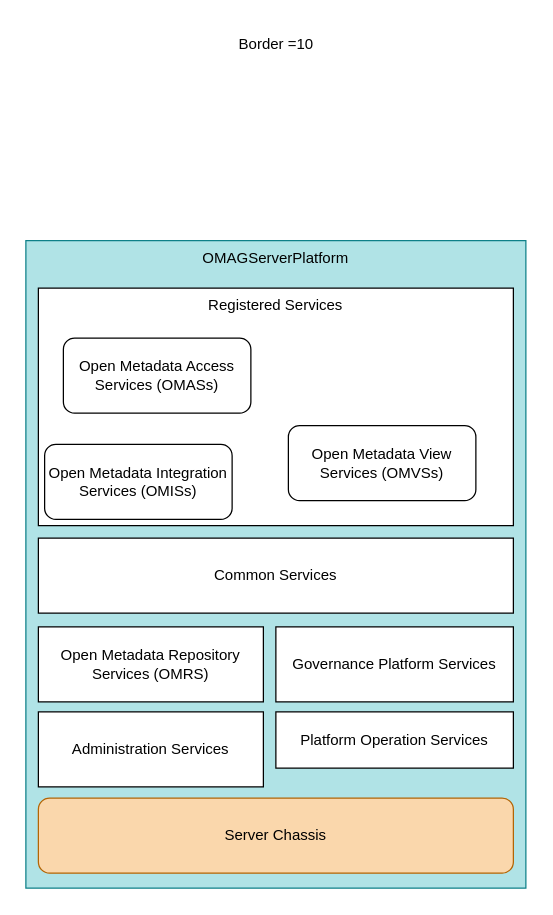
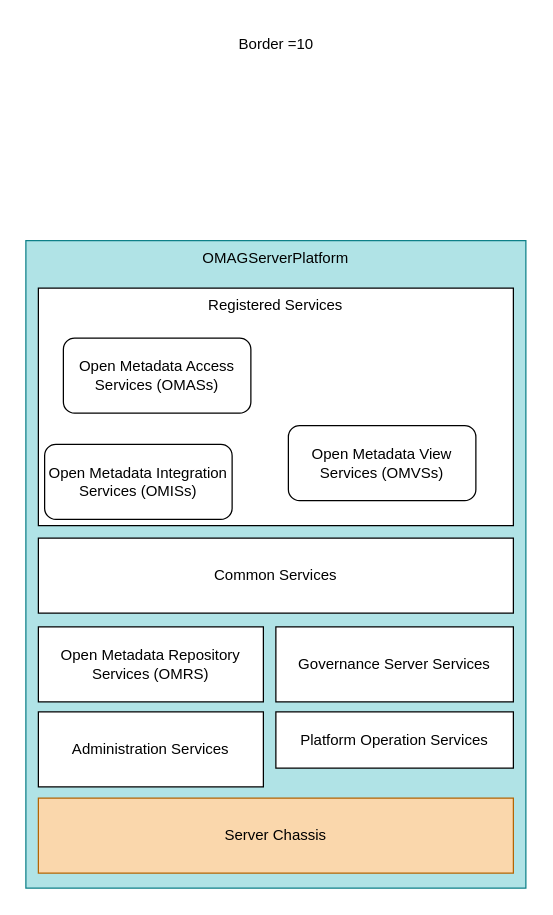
- <mxCell id="6" value="Governance Platform Services" style="rounded=0;whiteSpace=wrap;html=1;" parent="1" vertex="1"><mxGeometry x="220" y="501" width="190" height="60" as="geometry" /></mxCell>
+ <mxCell id="6" value="Governance Server Services" style="rounded=0;whiteSpace=wrap;html=1;" parent="1" vertex="1"><mxGeometry x="220" y="501" width="190" height="60" as="geometry" /></mxCell>
- <mxCell id="3" value="Server Chassis" style="whiteSpace=wrap;html=1;fillColor=#fad7ac;strokeColor=#b46504;rounded=1;" parent="1" vertex="1"><mxGeometry x="30" y="638" width="380" height="60" as="geometry" /></mxCell>
+ <mxCell id="3" value="Server Chassis" style="rounded=0;whiteSpace=wrap;html=1;fillColor=#fad7ac;strokeColor=#b46504;" parent="1" vertex="1"><mxGeometry x="30" y="638" width="380" height="60" as="geometry" /></mxCell>
